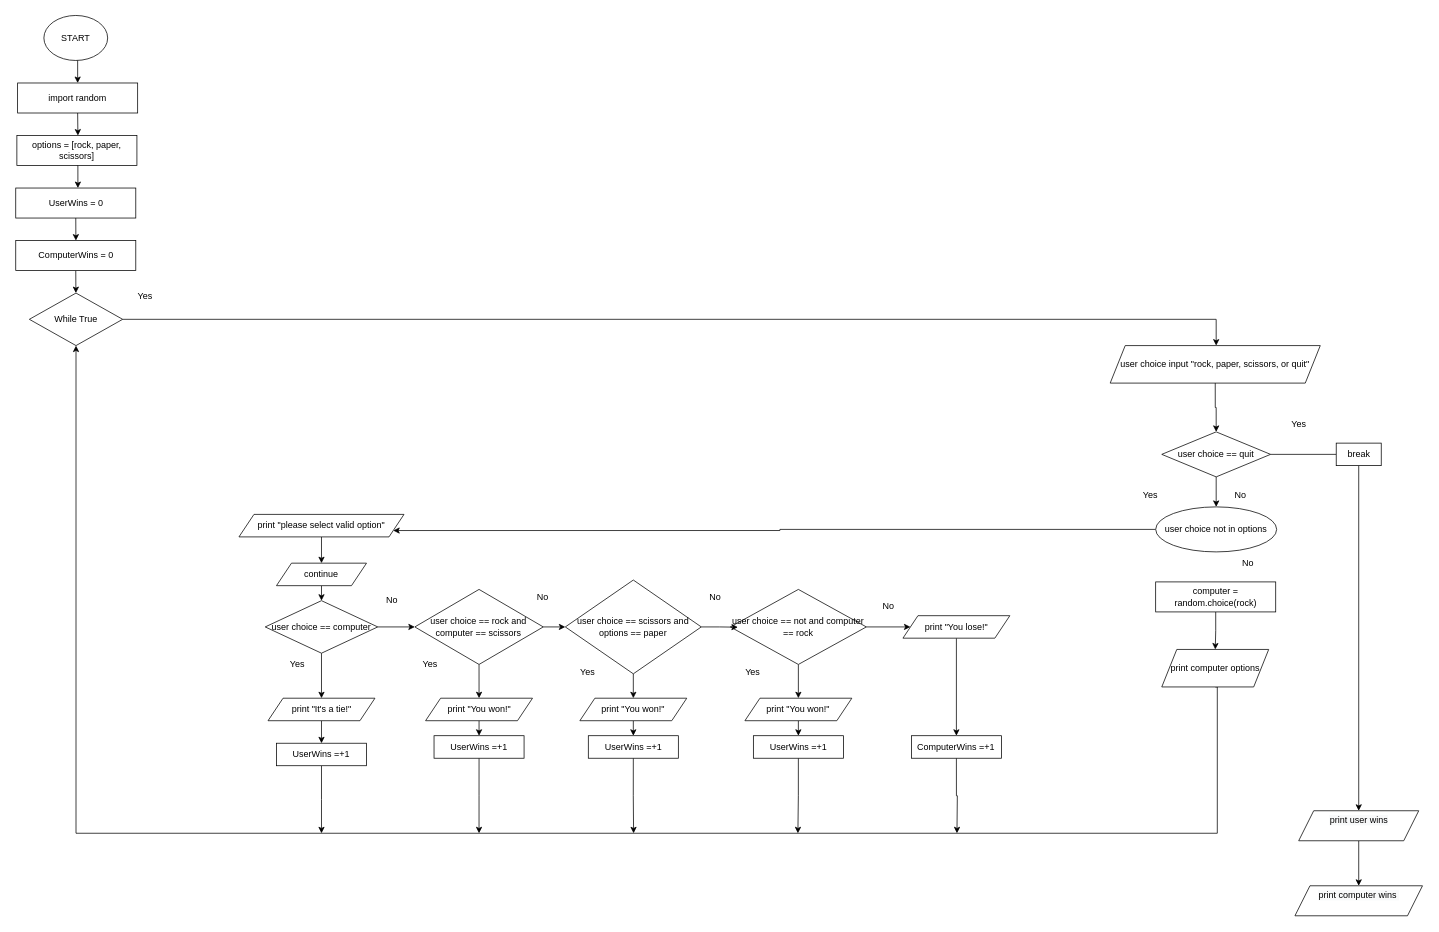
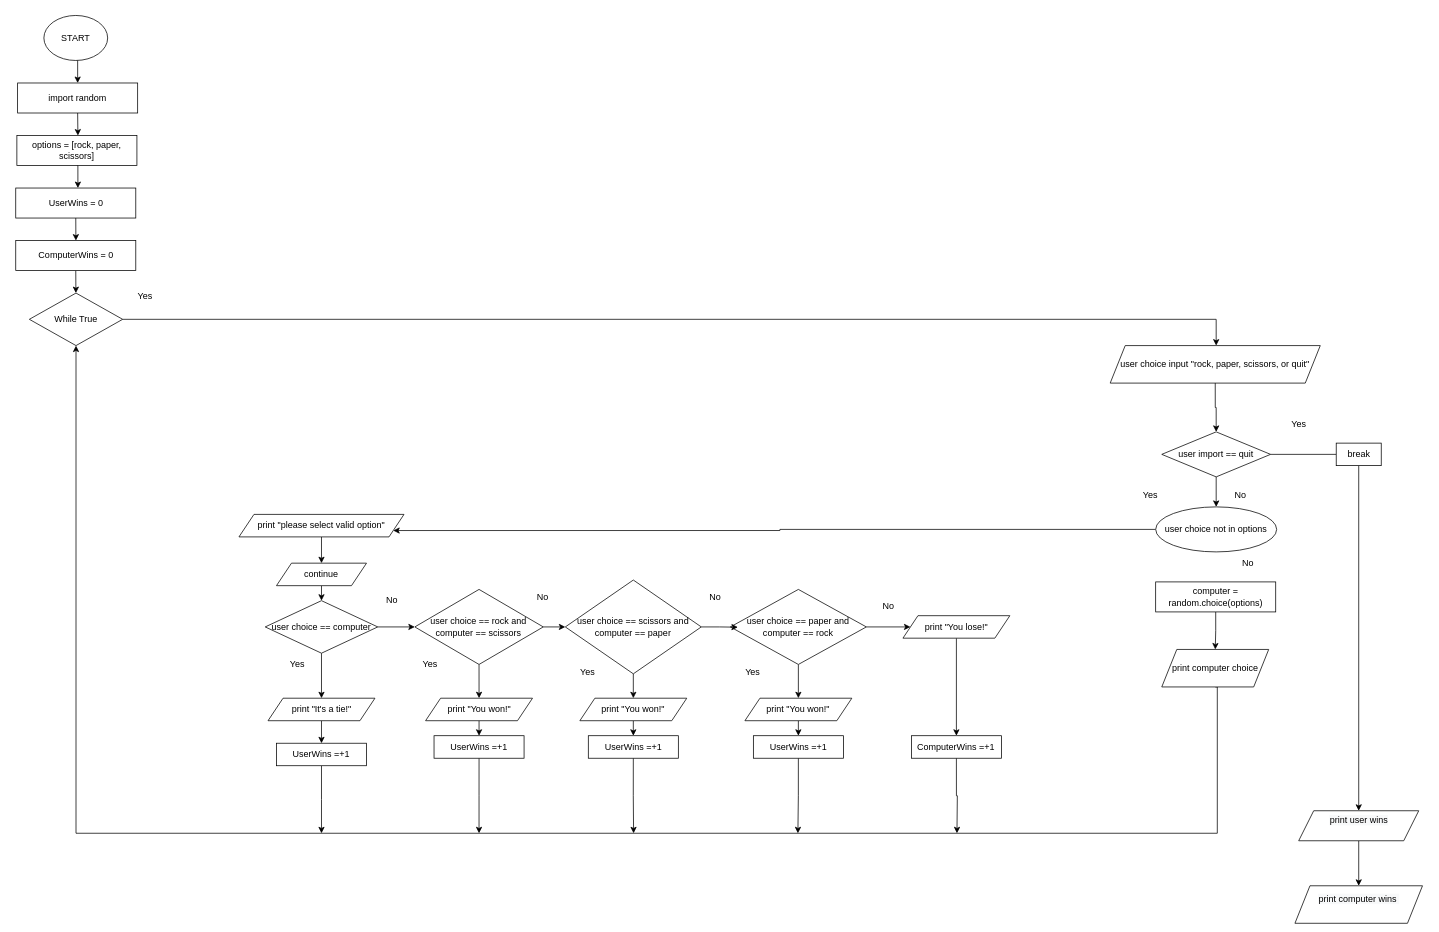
- <mxCell id="16" value="user choice == quit" style="rhombus;whiteSpace=wrap;html=1;" parent="1" vertex="1"><mxGeometry x="1548" y="575" width="145" height="60" as="geometry" /></mxCell>
+ <mxCell id="16" value="user import == quit" style="rhombus;whiteSpace=wrap;html=1;" parent="1" vertex="1"><mxGeometry x="1548" y="575" width="145" height="60" as="geometry" /></mxCell>
- <mxCell id="22" value="computer = random.choice(rock)" style="rounded=0;whiteSpace=wrap;html=1;" parent="1" vertex="1"><mxGeometry x="1539.88" y="775" width="160" height="40" as="geometry" /></mxCell>
+ <mxCell id="22" value="computer = random.choice(options)" style="rounded=0;whiteSpace=wrap;html=1;" parent="1" vertex="1"><mxGeometry x="1539.88" y="775" width="160" height="40" as="geometry" /></mxCell>
- <mxCell id="50" value="user choice == scissors and options == paper" style="rhombus;whiteSpace=wrap;html=1;" vertex="1" parent="1"><mxGeometry x="753" y="772.5" width="181.25" height="125" as="geometry" /></mxCell>
+ <mxCell id="50" value="user choice == scissors and computer == paper" style="rhombus;whiteSpace=wrap;html=1;" vertex="1" parent="1"><mxGeometry x="753" y="772.5" width="181.25" height="125" as="geometry" /></mxCell>
- <mxCell id="40" value="user choice == not and computer == rock" style="rhombus;whiteSpace=wrap;html=1;" parent="1" vertex="1"><mxGeometry x="973" y="785" width="181.25" height="100" as="geometry" /></mxCell>
+ <mxCell id="40" value="user choice == paper and computer == rock" style="rhombus;whiteSpace=wrap;html=1;" parent="1" vertex="1"><mxGeometry x="973" y="785" width="181.25" height="100" as="geometry" /></mxCell>
- <mxCell id="35" value="print computer options" style="shape=parallelogram;perimeter=parallelogramPerimeter;whiteSpace=wrap;html=1;fixedSize=1;" parent="1" vertex="1"><mxGeometry x="1548" y="865" width="142.5" height="50" as="geometry" /></mxCell>
+ <mxCell id="35" value="print computer choice" style="shape=parallelogram;perimeter=parallelogramPerimeter;whiteSpace=wrap;html=1;fixedSize=1;" parent="1" vertex="1"><mxGeometry x="1548" y="865" width="142.5" height="50" as="geometry" /></mxCell>
- <mxCell id="75" value="&#10;&lt;span style=&quot;color: rgb(0, 0, 0); font-family: Helvetica; font-size: 12px; font-style: normal; font-variant-ligatures: normal; font-variant-caps: normal; font-weight: 400; letter-spacing: normal; orphans: 2; text-align: center; text-indent: 0px; text-transform: none; widows: 2; word-spacing: 0px; -webkit-text-stroke-width: 0px; background-color: rgb(248, 249, 250); text-decoration-thickness: initial; text-decoration-style: initial; text-decoration-color: initial; float: none; display: inline !important;&quot;&gt;print computer wins&amp;nbsp;&lt;/span&gt;&#10;&#10;" style="shape=parallelogram;perimeter=parallelogramPerimeter;whiteSpace=wrap;html=1;fixedSize=1;" vertex="1" parent="1"><mxGeometry x="1725.5" y="1180" width="170" height="40" as="geometry" /></mxCell>
+ <mxCell id="75" value="&#10;&lt;span style=&quot;color: rgb(0, 0, 0); font-family: Helvetica; font-size: 12px; font-style: normal; font-variant-ligatures: normal; font-variant-caps: normal; font-weight: 400; letter-spacing: normal; orphans: 2; text-align: center; text-indent: 0px; text-transform: none; widows: 2; word-spacing: 0px; -webkit-text-stroke-width: 0px; background-color: rgb(248, 249, 250); text-decoration-thickness: initial; text-decoration-style: initial; text-decoration-color: initial; float: none; display: inline !important;&quot;&gt;print computer wins&amp;nbsp;&lt;/span&gt;&#10;&#10;" style="shape=parallelogram;perimeter=parallelogramPerimeter;whiteSpace=wrap;html=1;fixedSize=1;" vertex="1" parent="1"><mxGeometry x="1725.5" y="1180" width="170" height="50" as="geometry" /></mxCell>
